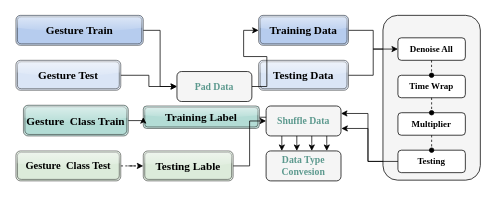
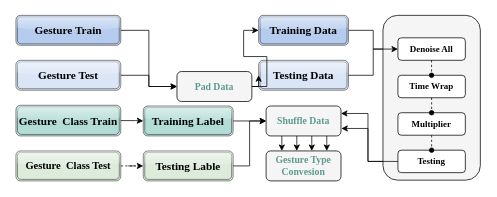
- <mxCell id="12" value="Gesture Train" style="shape=ext;double=1;rounded=1;whiteSpace=wrap;fontFamily=Times New Roman;fontSize=15;labelBackgroundColor=none;fillColor=#A9C4EB;fontColor=#000000;opacity=60;glass=1;fontStyle=1" parent="1" vertex="1"><mxGeometry x="20" y="20" width="170" height="40" as="geometry" /></mxCell>
+ <mxCell id="12" value="Gesture Train" style="shape=ext;double=1;rounded=1;whiteSpace=wrap;fontFamily=Times New Roman;fontSize=15;labelBackgroundColor=none;fillColor=#A9C4EB;fontColor=#000000;opacity=60;glass=1;fontStyle=1" parent="1" vertex="1"><mxGeometry x="20" y="20" width="140" height="40" as="geometry" /></mxCell>
+ <mxCell id="19" value="" style="endArrow=classic;html=1;rounded=0;exitX=1;exitY=0.5;exitDx=0;exitDy=0;entryX=0;entryY=0.5;entryDx=0;entryDy=0;edgeStyle=orthogonalEdgeStyle;" parent="1" source="10" target="6" edge="1"><mxGeometry width="50" height="50" relative="1" as="geometry"><mxPoint x="350" y="160" as="sourcePoint" /><mxPoint x="400" y="110" as="targetPoint" /></mxGeometry></mxCell>
- <mxCell id="5" value="Training Label" style="shape=ext;double=1;rounded=1;whiteSpace=wrap;html=1;strokeColor=default;strokeWidth=1;fillColor=#a6d6ce;fontFamily=Times New Roman;fontSize=15;opacity=60;glass=1;fontStyle=1" parent="1" vertex="1"><mxGeometry x="190" y="141" width="155" height="30" as="geometry" /></mxCell>
+ <mxCell id="5" value="Training Label" style="shape=ext;double=1;rounded=1;whiteSpace=wrap;html=1;strokeColor=default;strokeWidth=1;fillColor=#a6d6ce;fontFamily=Times New Roman;fontSize=15;opacity=60;glass=1;fontStyle=1" parent="1" vertex="1"><mxGeometry x="190" y="141" width="120" height="40" as="geometry" /></mxCell>
- <mxCell id="16" value="Gesture&amp;nbsp; Class Train" style="shape=ext;double=1;rounded=1;whiteSpace=wrap;html=1;fillColor=#a6d6ce;fontFamily=Times New Roman;fontSize=15;opacity=60;glass=1;fontStyle=1" parent="1" vertex="1"><mxGeometry x="30" y="140" width="140" height="41" as="geometry" /></mxCell>
+ <mxCell id="16" value="Gesture&amp;nbsp; Class Train" style="shape=ext;double=1;rounded=1;whiteSpace=wrap;html=1;fillColor=#a6d6ce;fontFamily=Times New Roman;fontSize=15;opacity=60;glass=1;fontStyle=1" parent="1" vertex="1"><mxGeometry x="20" y="140" width="140" height="41" as="geometry" /></mxCell>
- <mxCell id="28" value="Data Type Convesion" style="rounded=1;whiteSpace=wrap;html=1;fontStyle=1;fontSize=13;fontFamily=Times New Roman;fontColor=#5C998E;fillColor=#F5F5F5;" parent="1" vertex="1"><mxGeometry x="354" y="201" width="100" height="40" as="geometry" /></mxCell>
+ <mxCell id="28" value="Gesture Type Convesion" style="rounded=1;whiteSpace=wrap;html=1;fontStyle=1;fontSize=13;fontFamily=Times New Roman;fontColor=#5C998E;fillColor=#F5F5F5;" parent="1" vertex="1"><mxGeometry x="354" y="201" width="100" height="40" as="geometry" /></mxCell>
